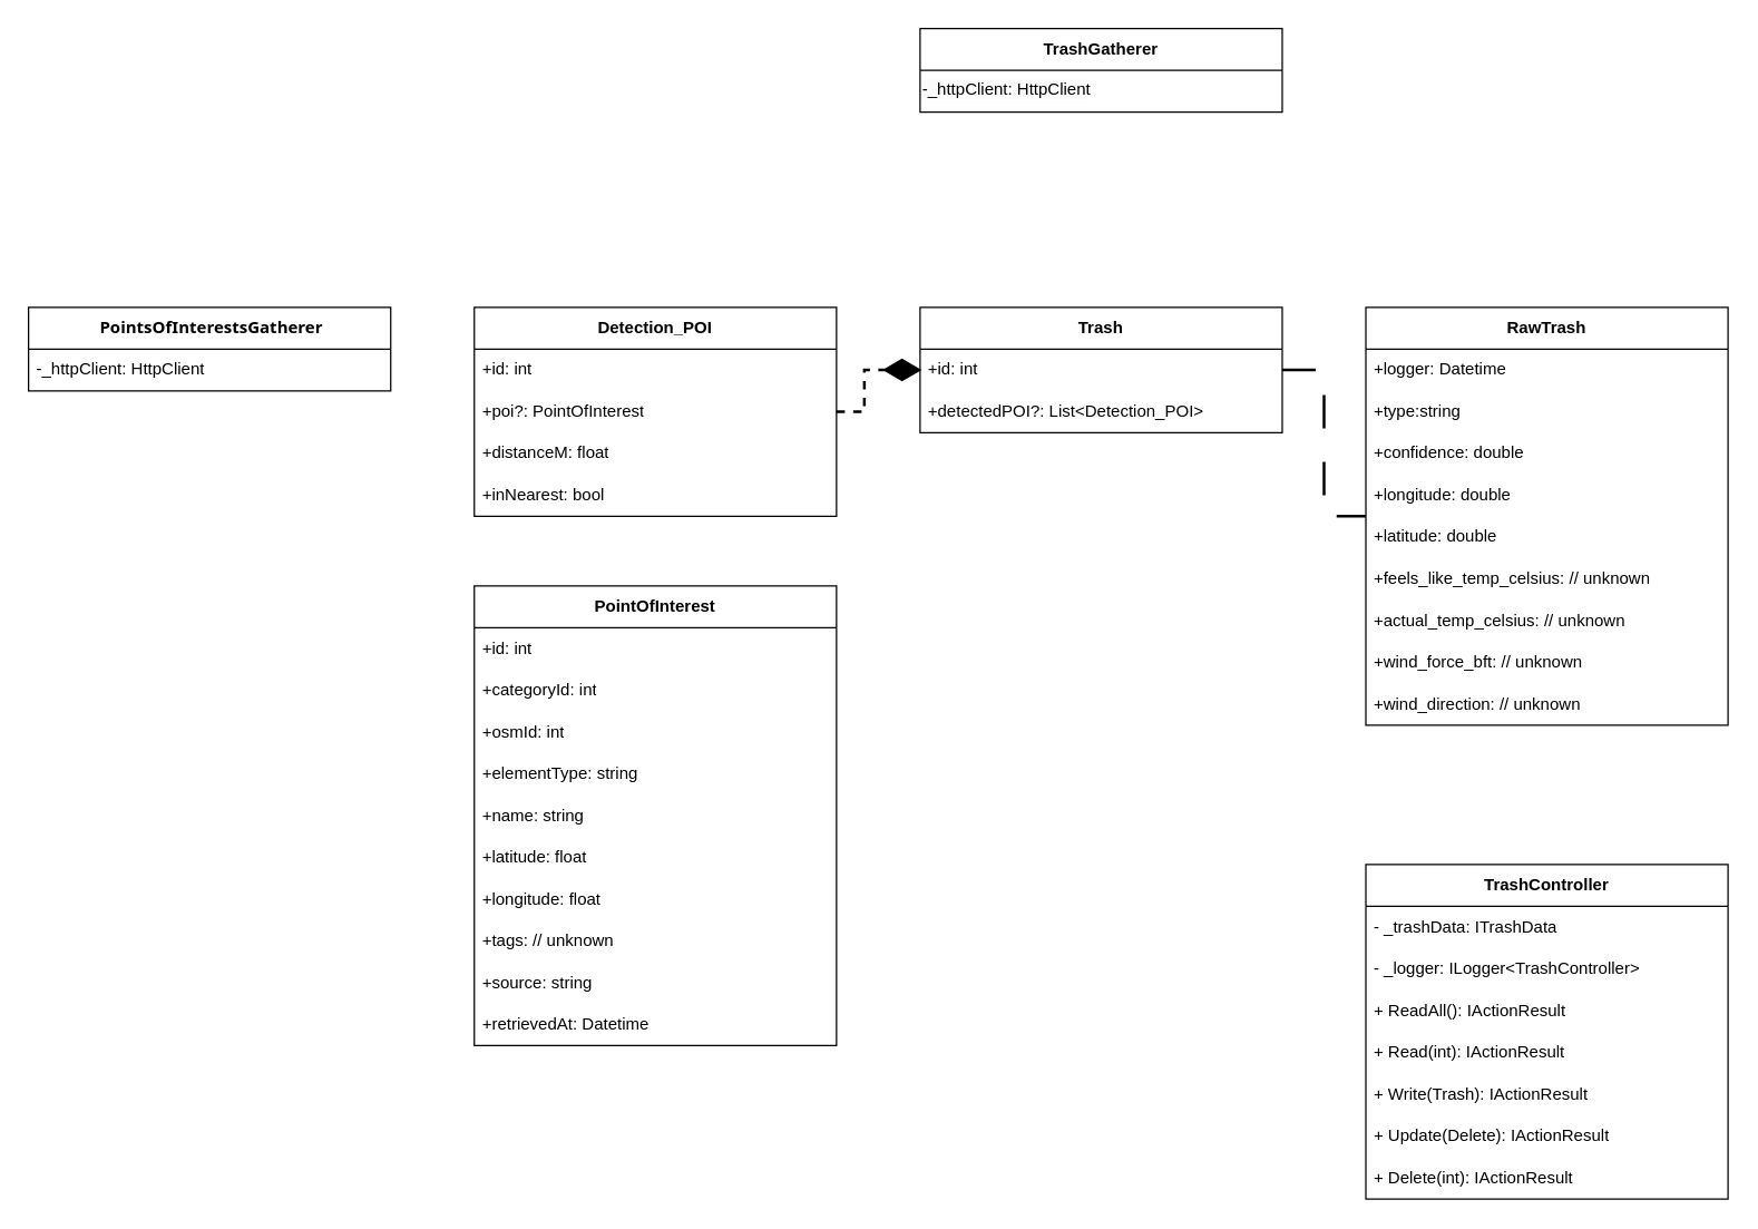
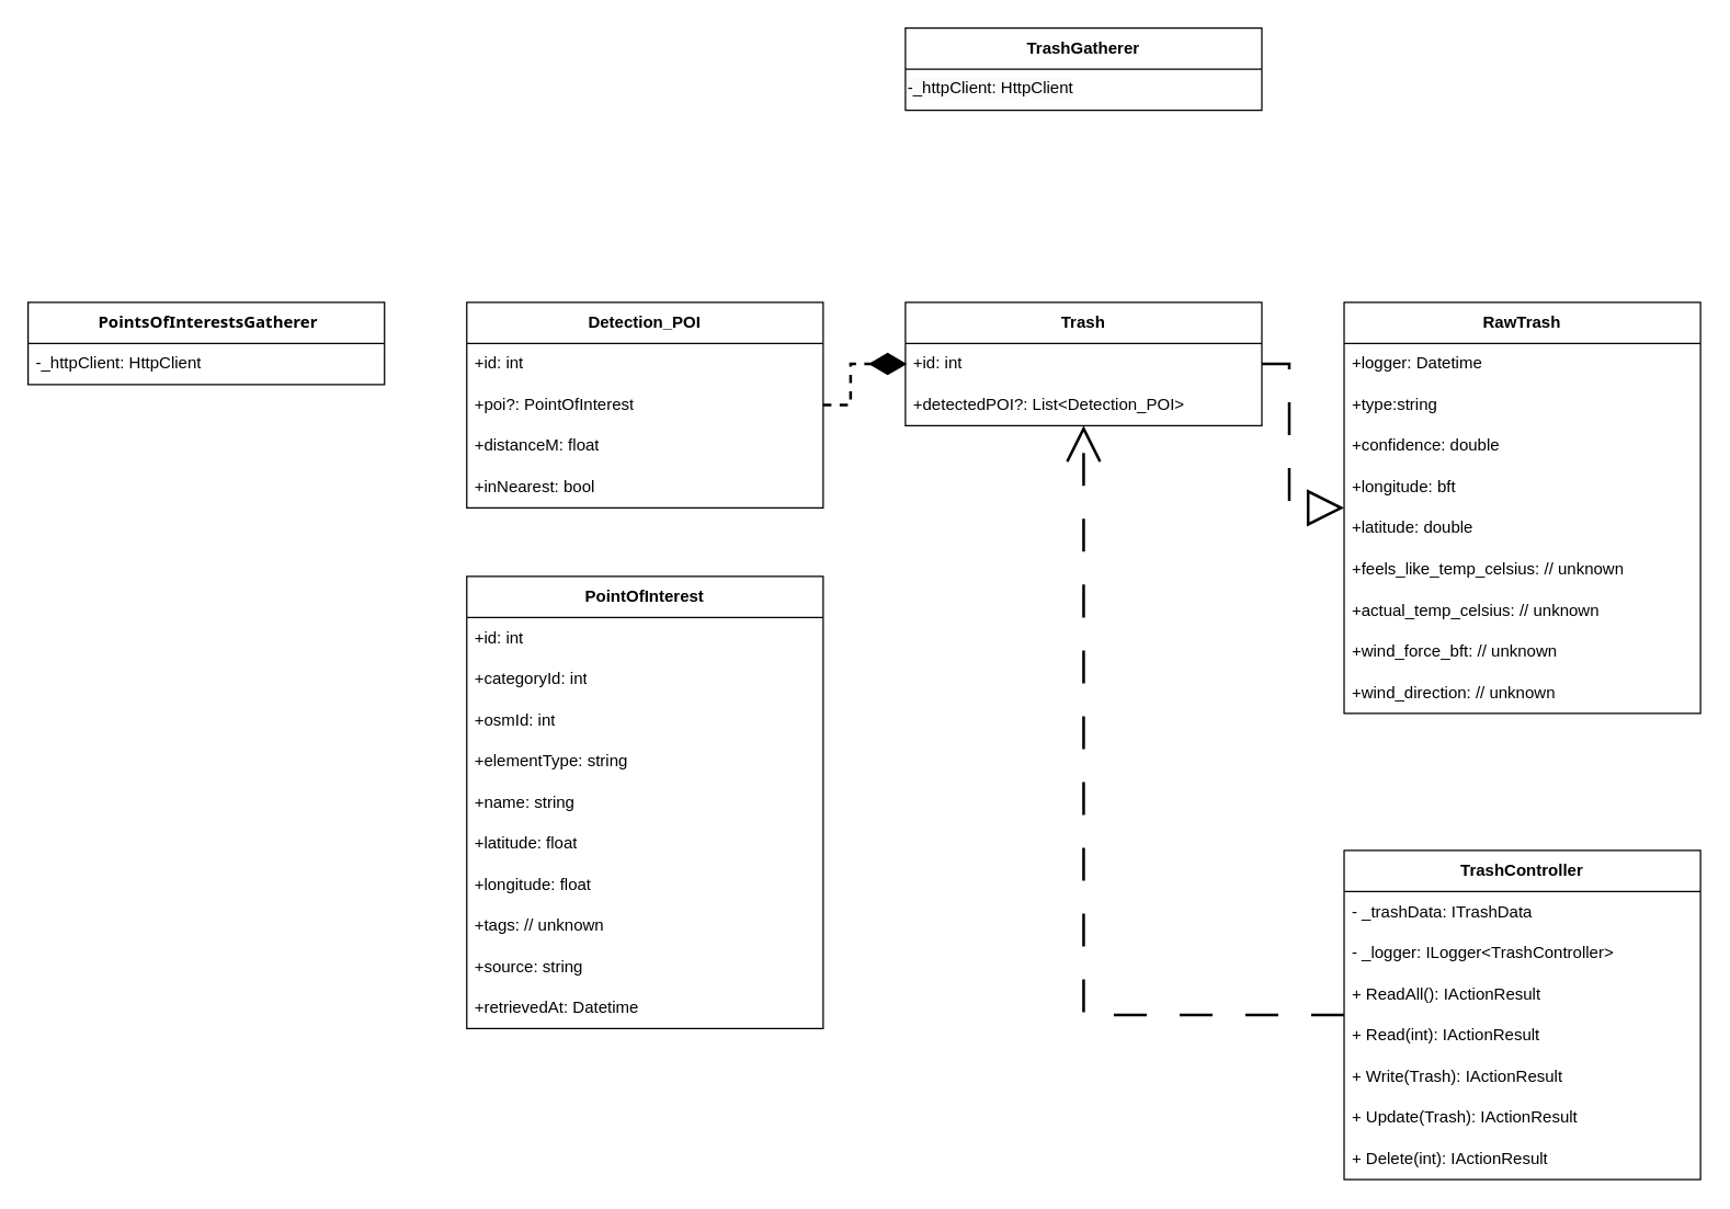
- <mxCell id="6" value="+longitude&lt;span style=&quot;background-color: transparent; color: light-dark(rgb(0, 0, 0), rgb(255, 255, 255));&quot;&gt;: double&lt;/span&gt;" style="text;strokeColor=none;fillColor=none;align=left;verticalAlign=middle;spacingLeft=4;spacingRight=4;overflow=hidden;points=[[0,0.5],[1,0.5]];portConstraint=eastwest;rotatable=0;whiteSpace=wrap;html=1;" vertex="1" parent="2"><mxGeometry y="120" width="260" height="30" as="geometry" /></mxCell>
+ <mxCell id="6" value="+longitude&lt;span style=&quot;background-color: transparent; color: light-dark(rgb(0, 0, 0), rgb(255, 255, 255));&quot;&gt;: bft&lt;/span&gt;" style="text;strokeColor=none;fillColor=none;align=left;verticalAlign=middle;spacingLeft=4;spacingRight=4;overflow=hidden;points=[[0,0.5],[1,0.5]];portConstraint=eastwest;rotatable=0;whiteSpace=wrap;html=1;" vertex="1" parent="2"><mxGeometry y="120" width="260" height="30" as="geometry" /></mxCell>
- <mxCell id="25" style="edgeStyle=orthogonalEdgeStyle;rounded=0;orthogonalLoop=1;jettySize=auto;html=1;strokeWidth=2;dashed=1;dashPattern=12 12;endSize=22;endArrow=none;endFill=0;" edge="1" parent="1" source="26" target="2"><mxGeometry relative="1" as="geometry" /></mxCell>
+ <mxCell id="25" style="edgeStyle=orthogonalEdgeStyle;rounded=0;orthogonalLoop=1;jettySize=auto;html=1;strokeWidth=2;dashed=1;dashPattern=12 12;endSize=22;endArrow=block;endFill=0;" edge="1" parent="1" source="26" target="2"><mxGeometry relative="1" as="geometry" /></mxCell>
+ <mxCell id="12" style="edgeStyle=orthogonalEdgeStyle;rounded=0;orthogonalLoop=1;jettySize=auto;html=1;endSize=22;endArrow=open;endFill=0;dashed=1;dashPattern=12 12;targetPerimeterSpacing=0;strokeWidth=2;" edge="1" parent="1" source="13" target="26"><mxGeometry relative="1" as="geometry" /></mxCell>
- <mxCell id="19" value="+ Update(Delete): IActionResult" style="text;strokeColor=none;fillColor=none;align=left;verticalAlign=middle;spacingLeft=4;spacingRight=4;overflow=hidden;points=[[0,0.5],[1,0.5]];portConstraint=eastwest;rotatable=0;whiteSpace=wrap;html=1;" vertex="1" parent="13"><mxGeometry y="180" width="260" height="30" as="geometry" /></mxCell>
+ <mxCell id="19" value="+ Update(Trash): IActionResult" style="text;strokeColor=none;fillColor=none;align=left;verticalAlign=middle;spacingLeft=4;spacingRight=4;overflow=hidden;points=[[0,0.5],[1,0.5]];portConstraint=eastwest;rotatable=0;whiteSpace=wrap;html=1;" vertex="1" parent="13"><mxGeometry y="180" width="260" height="30" as="geometry" /></mxCell>
